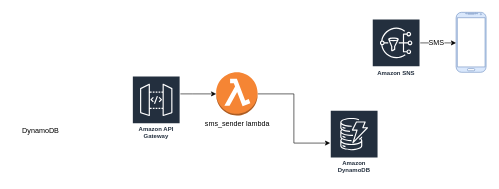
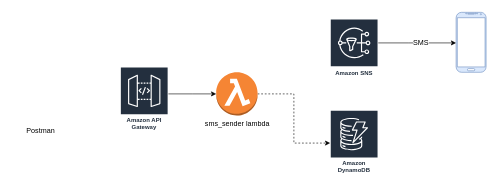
- <mxCell id="7" value="Amazon SNS" style="outlineConnect=0;fontColor=#232F3E;gradientColor=none;strokeColor=#ffffff;fillColor=#232F3E;dashed=0;verticalLabelPosition=middle;verticalAlign=bottom;align=center;html=1;whiteSpace=wrap;fontSize=10;fontStyle=1;spacing=3;shape=mxgraph.aws4.productIcon;prIcon=mxgraph.aws4.sns;" parent="1" vertex="1"><mxGeometry x="620" y="31" width="80" height="100" as="geometry" /></mxCell>
+ <mxCell id="7" value="Amazon SNS" style="outlineConnect=0;fontColor=#232F3E;gradientColor=none;strokeColor=#ffffff;fillColor=#232F3E;dashed=0;verticalLabelPosition=middle;verticalAlign=bottom;align=center;html=1;whiteSpace=wrap;fontSize=10;fontStyle=1;spacing=3;shape=mxgraph.aws4.productIcon;prIcon=mxgraph.aws4.sns;" parent="1" vertex="1"><mxGeometry x="550" y="31" width="80" height="100" as="geometry" /></mxCell>
- <mxCell id="3" value="Amazon API Gateway" style="outlineConnect=0;fontColor=#232F3E;gradientColor=none;strokeColor=#ffffff;fillColor=#232F3E;dashed=0;verticalLabelPosition=middle;verticalAlign=bottom;align=center;html=1;whiteSpace=wrap;fontSize=10;fontStyle=1;spacing=3;shape=mxgraph.aws4.productIcon;prIcon=mxgraph.aws4.api_gateway;" parent="1" vertex="1"><mxGeometry x="220" y="126" width="80" height="110" as="geometry" /></mxCell>
+ <mxCell id="3" value="Amazon API Gateway" style="outlineConnect=0;fontColor=#232F3E;gradientColor=none;strokeColor=#ffffff;fillColor=#232F3E;dashed=0;verticalLabelPosition=middle;verticalAlign=bottom;align=center;html=1;whiteSpace=wrap;fontSize=10;fontStyle=1;spacing=3;shape=mxgraph.aws4.productIcon;prIcon=mxgraph.aws4.api_gateway;" parent="1" vertex="1"><mxGeometry x="200" y="111" width="80" height="110" as="geometry" /></mxCell>
- <mxCell id="8" value="" style="edgeStyle=orthogonalEdgeStyle;rounded=0;orthogonalLoop=1;jettySize=auto;html=1;" parent="1" source="9" target="4" edge="1"><mxGeometry relative="1" as="geometry"><mxPoint x="394.5" y="272" as="targetPoint" /></mxGeometry></mxCell>
+ <mxCell id="8" value="" style="edgeStyle=orthogonalEdgeStyle;rounded=0;orthogonalLoop=1;jettySize=auto;html=1;dashed=1;" parent="1" source="9" target="4" edge="1"><mxGeometry relative="1" as="geometry"><mxPoint x="394.5" y="272" as="targetPoint" /></mxGeometry></mxCell>
- <mxCell id="11" value="DynamoDB" style="shape=image;html=1;verticalAlign=top;verticalLabelPosition=bottom;labelBackgroundColor=#ffffff;imageAspect=0;aspect=fixed;image=https://cdn4.iconfinder.com/data/icons/logos-brands-5/24/postman-128.png" parent="1" vertex="1"><mxGeometry x="20" y="108.75" width="94.5" height="94.5" as="geometry" /></mxCell>
+ <mxCell id="11" value="Postman" style="shape=image;html=1;verticalAlign=top;verticalLabelPosition=bottom;labelBackgroundColor=#ffffff;imageAspect=0;aspect=fixed;image=https://cdn4.iconfinder.com/data/icons/logos-brands-5/24/postman-128.png" parent="1" vertex="1"><mxGeometry x="20" y="108.75" width="94.5" height="94.5" as="geometry" /></mxCell>
